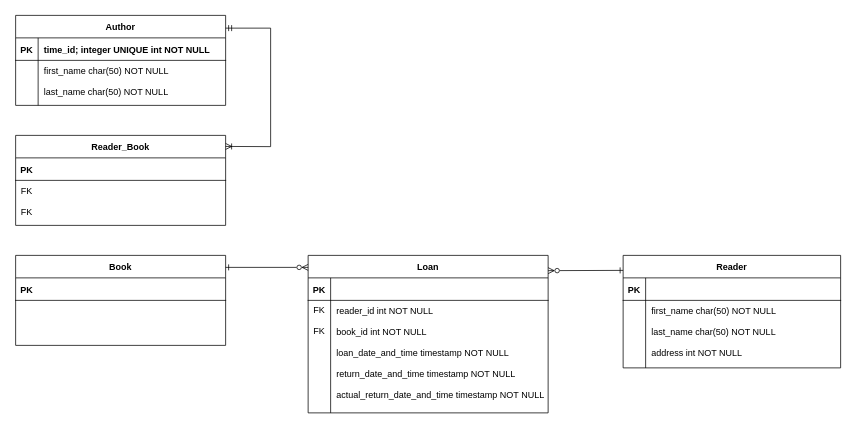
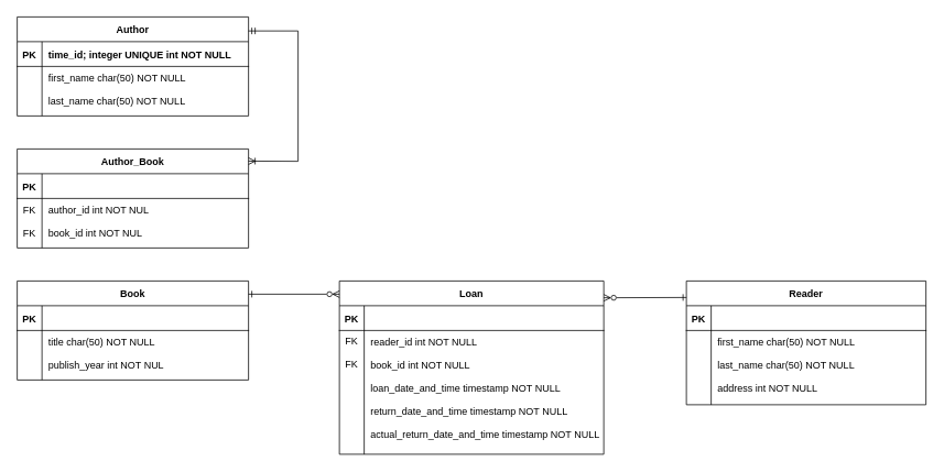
- <mxCell id="27" value="Reader_Book" style="shape=table;startSize=30;container=1;collapsible=1;childLayout=tableLayout;fixedRows=1;rowLines=0;fontStyle=1;align=center;resizeLast=1;" vertex="1" parent="1"><mxGeometry x="20" y="180" width="280" height="120" as="geometry" /></mxCell>
+ <mxCell id="27" value="Author_Book" style="shape=table;startSize=30;container=1;collapsible=1;childLayout=tableLayout;fixedRows=1;rowLines=0;fontStyle=1;align=center;resizeLast=1;" vertex="1" parent="1"><mxGeometry x="20" y="180" width="280" height="120" as="geometry" /></mxCell>
+ <mxCell id="32" value="author_id int NOT NUL&#10;&#10;book_id int NOT NUL&#10;" style="shape=partialRectangle;overflow=hidden;connectable=0;fillColor=none;top=0;left=0;bottom=0;right=0;align=left;spacingLeft=6;verticalAlign=top;" vertex="1" parent="30"><mxGeometry x="30" width="250" height="60" as="geometry"><mxRectangle width="250" height="60" as="alternateBounds" /></mxGeometry></mxCell>
+ <mxCell id="26" value="title char(50) NOT NULL&#10;&#10;publish_year int NOT NUL&#10;&#10;" style="shape=partialRectangle;overflow=hidden;connectable=0;fillColor=none;top=0;left=0;bottom=0;right=0;align=left;spacingLeft=6;verticalAlign=top;" vertex="1" parent="24"><mxGeometry x="30" width="250" height="60" as="geometry"><mxRectangle width="250" height="60" as="alternateBounds" /></mxGeometry></mxCell>
